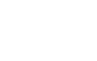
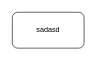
+ <mxCell id="2" value="sadasd" style="rounded=1;whiteSpace=wrap;html=1;" vertex="1" parent="1"><mxGeometry x="20" y="20" width="120" height="60" as="geometry" /></mxCell>
